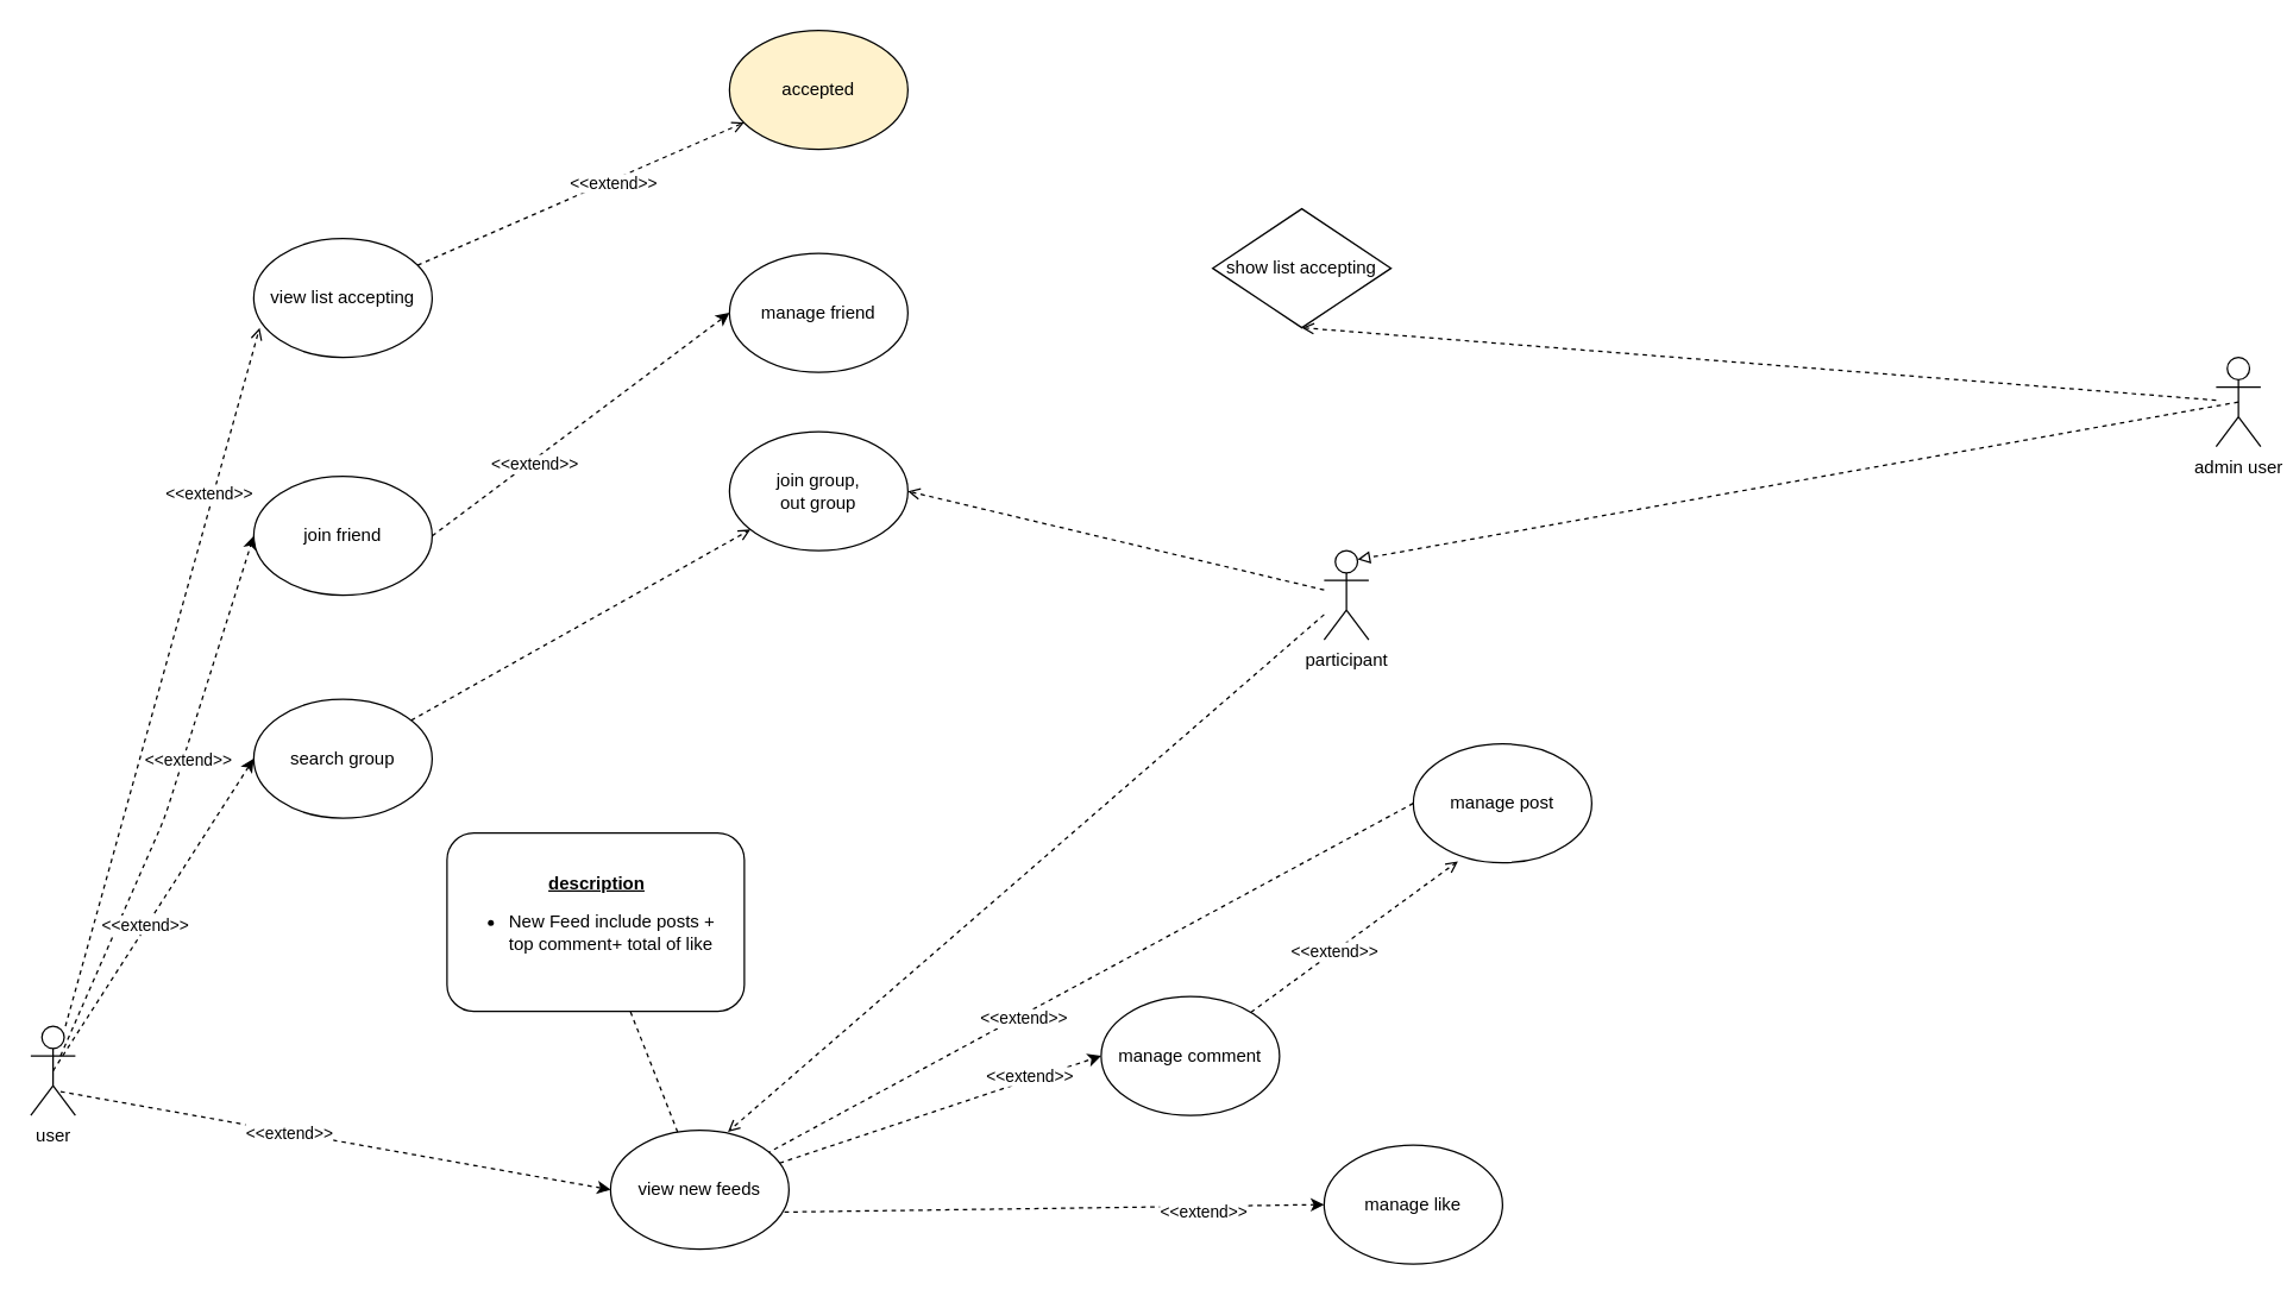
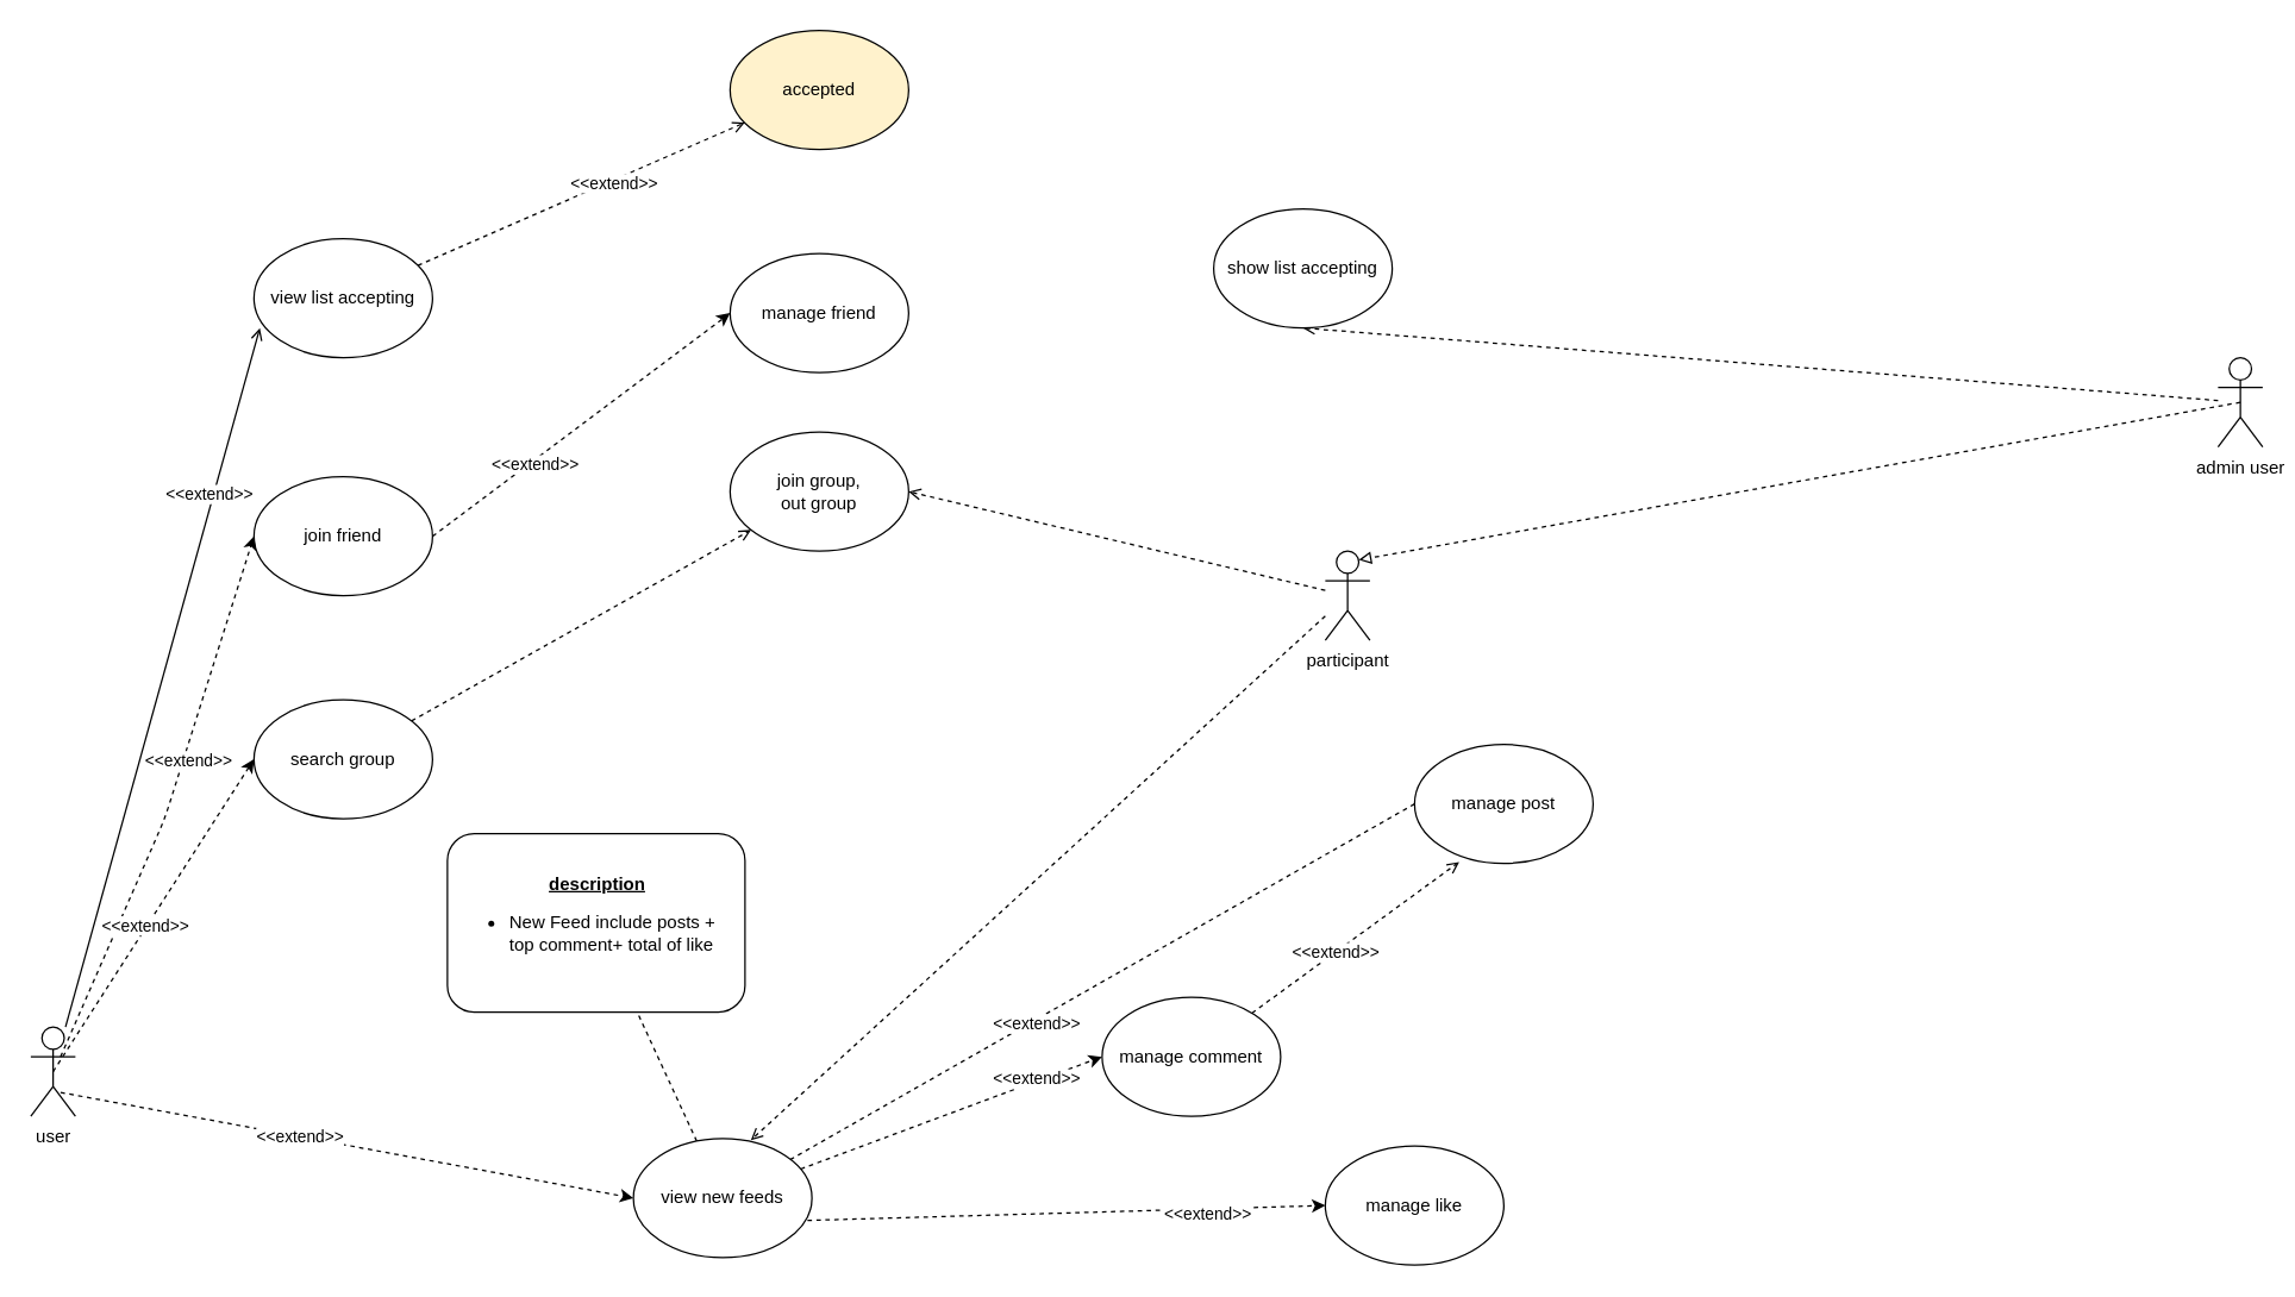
- <mxCell id="39" value="show list accepting" style="rhombus;whiteSpace=wrap;html=1;align=center;" vertex="1" parent="1"><mxGeometry x="815" y="140" width="120" height="80" as="geometry" /></mxCell>
+ <mxCell id="39" value="show list accepting" style="ellipse;whiteSpace=wrap;html=1;align=center;" vertex="1" parent="1"><mxGeometry x="815" y="140" width="120" height="80" as="geometry" /></mxCell>
- <mxCell id="2" style="edgeStyle=none;rounded=1;orthogonalLoop=1;jettySize=auto;html=1;entryX=0.033;entryY=0.75;entryDx=0;entryDy=0;entryPerimeter=0;dashed=1;endArrow=open;endFill=0;" edge="1" parent="1" source="4" target="34"><mxGeometry relative="1" as="geometry" /></mxCell>
+ <mxCell id="2" style="edgeStyle=none;rounded=1;orthogonalLoop=1;jettySize=auto;html=1;entryX=0.033;entryY=0.75;entryDx=0;entryDy=0;entryPerimeter=0;dashed=0;endArrow=open;endFill=0;" edge="1" parent="1" source="4" target="34"><mxGeometry relative="1" as="geometry" /></mxCell>
- <mxCell id="20" value="view new feeds" style="ellipse;whiteSpace=wrap;html=1;" vertex="1" parent="1"><mxGeometry x="410" y="760" width="120" height="80" as="geometry" /></mxCell>
+ <mxCell id="20" value="view new feeds" style="ellipse;whiteSpace=wrap;html=1;" vertex="1" parent="1"><mxGeometry x="425" y="765" width="120" height="80" as="geometry" /></mxCell>
